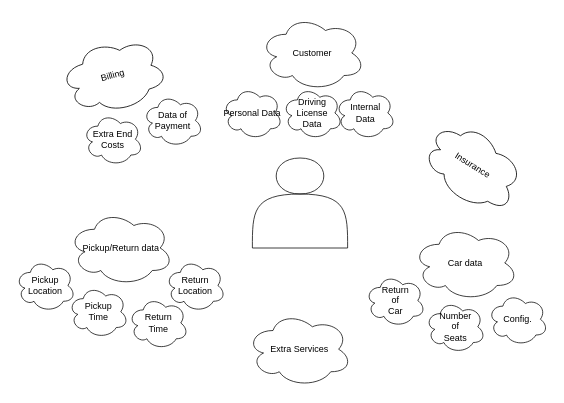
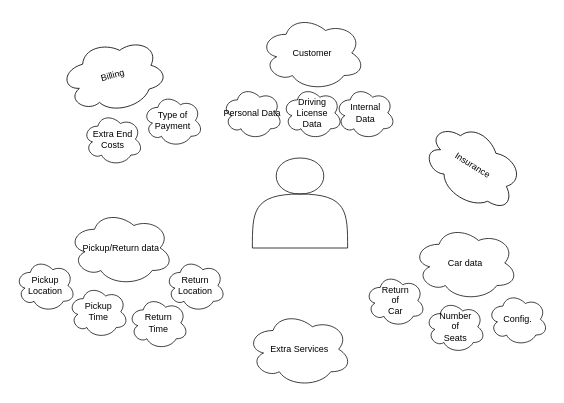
- <mxCell id="9" value="Data of Payment" style="ellipse;shape=cloud;whiteSpace=wrap;html=1;" vertex="1" parent="1"><mxGeometry x="190" y="125" width="80" height="70" as="geometry" /></mxCell>
+ <mxCell id="9" value="Type of Payment" style="ellipse;shape=cloud;whiteSpace=wrap;html=1;" vertex="1" parent="1"><mxGeometry x="190" y="125" width="80" height="70" as="geometry" /></mxCell>
